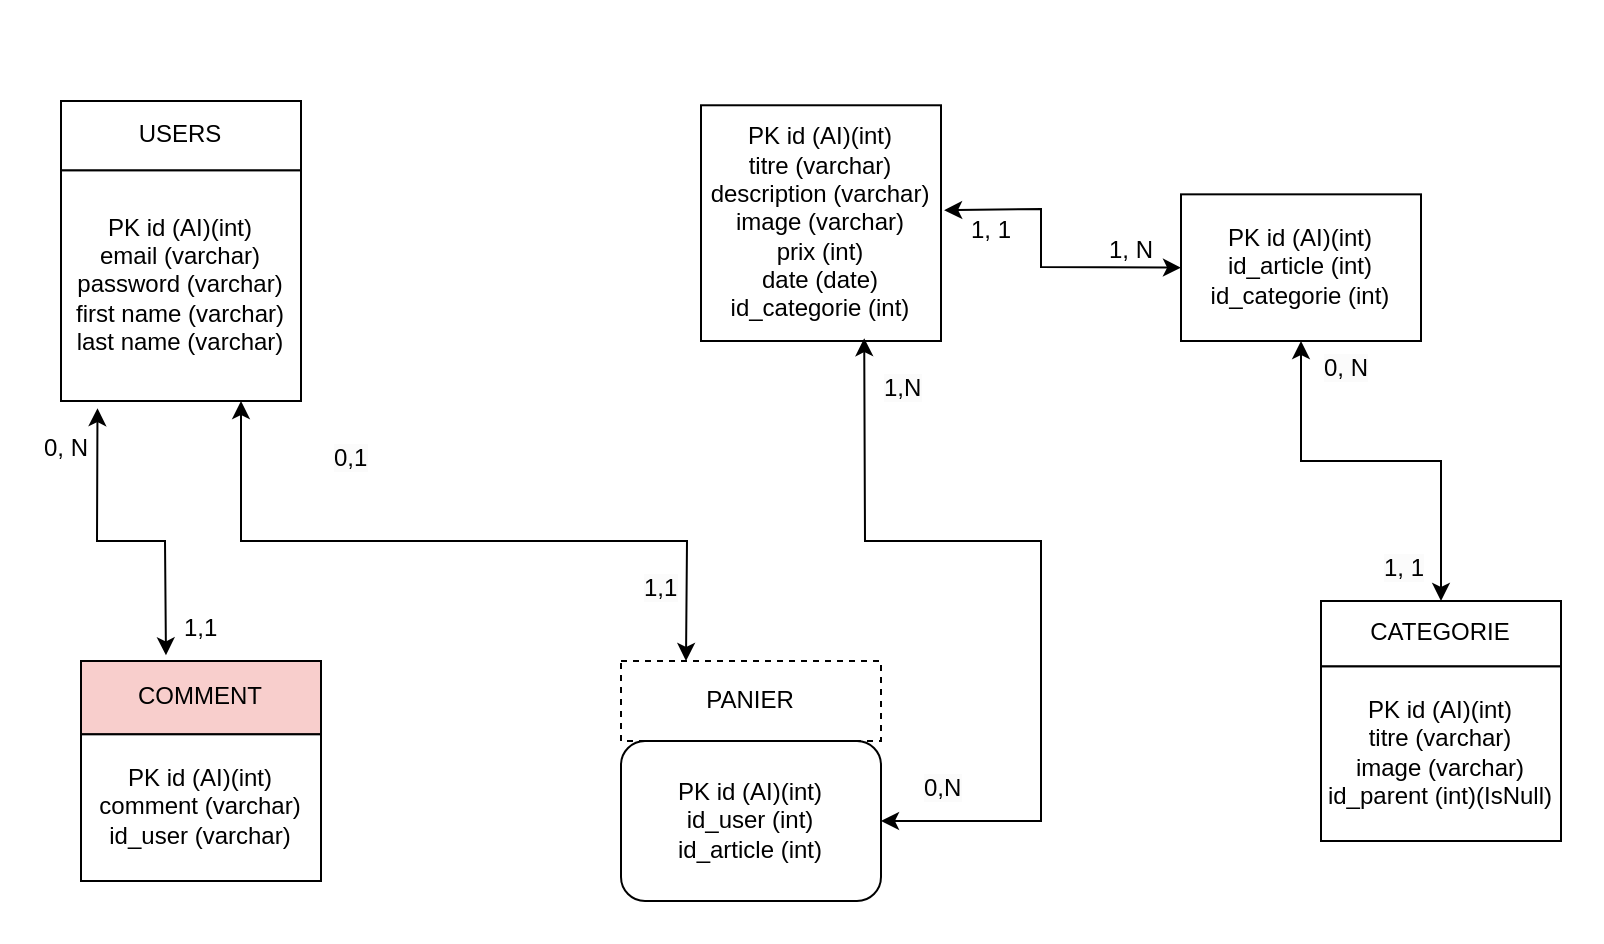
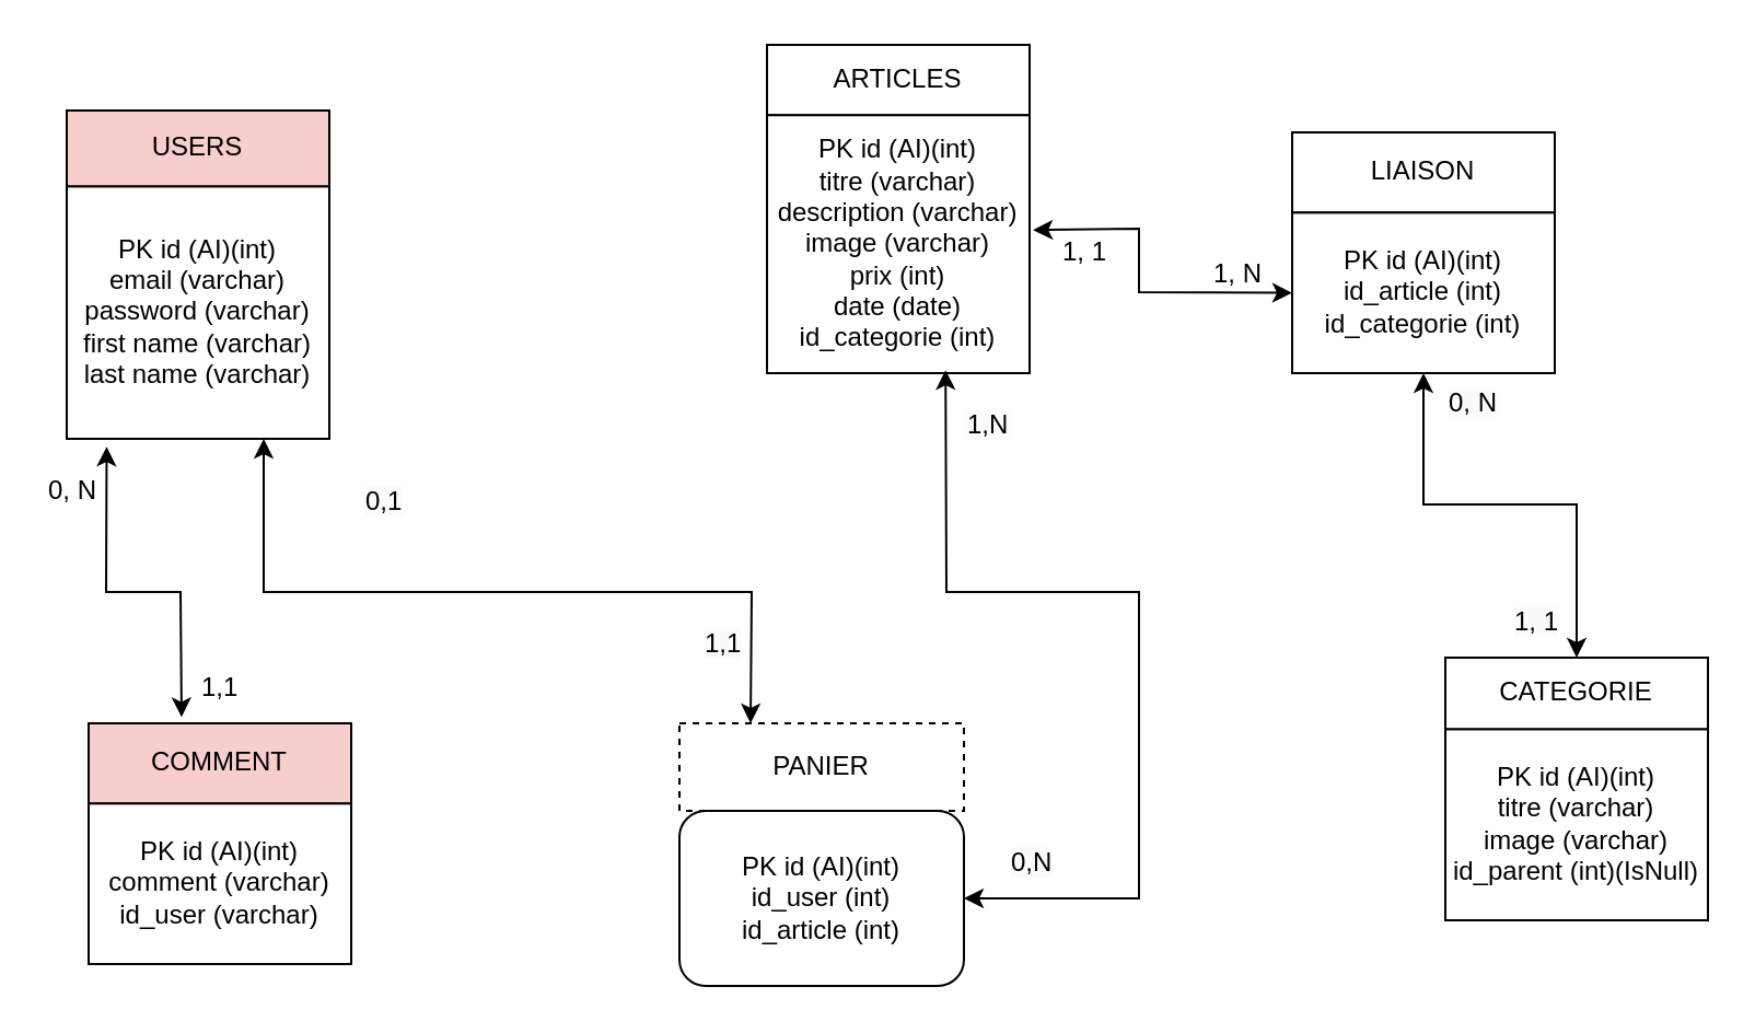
+ <mxCell id="12" value="ARTICLES" style="rounded=0;whiteSpace=wrap;html=1;" vertex="1" parent="11"><mxGeometry width="120" height="32.143" as="geometry" /></mxCell>
- <mxCell id="16" value="USERS" style="rounded=0;whiteSpace=wrap;html=1;" vertex="1" parent="14"><mxGeometry width="120" height="34.62" as="geometry" /></mxCell>
+ <mxCell id="16" value="USERS" style="rounded=0;whiteSpace=wrap;html=1;fillColor=#f8cecc;" vertex="1" parent="14"><mxGeometry width="120" height="34.62" as="geometry" /></mxCell>
+ <mxCell id="18" value="LIAISON" style="rounded=0;whiteSpace=wrap;html=1;" vertex="1" parent="17"><mxGeometry width="120" height="36.667" as="geometry" /></mxCell>
